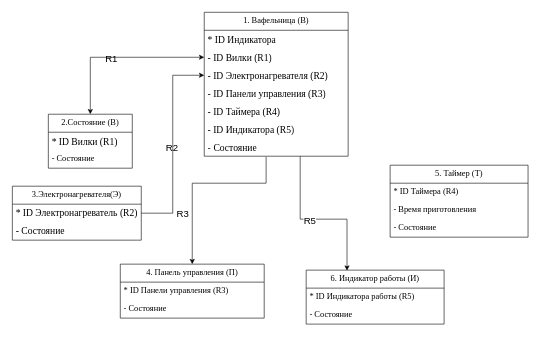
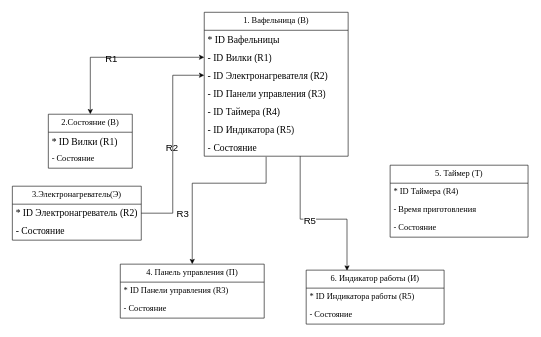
- <mxCell id="5" value="&lt;font style=&quot;font-size: 16px;&quot; face=&quot;Times New Roman&quot;&gt;* ID Индикатора&lt;/font&gt;" style="text;strokeColor=none;fillColor=none;align=left;verticalAlign=middle;spacingLeft=4;spacingRight=4;overflow=hidden;points=[[0,0.5],[1,0.5]];portConstraint=eastwest;rotatable=0;whiteSpace=wrap;html=1;labelBackgroundColor=none;" vertex="1" parent="4"><mxGeometry y="30" width="240" height="30" as="geometry" /></mxCell>
+ <mxCell id="5" value="&lt;font style=&quot;font-size: 16px;&quot; face=&quot;Times New Roman&quot;&gt;* ID Вафельницы&lt;/font&gt;" style="text;strokeColor=none;fillColor=none;align=left;verticalAlign=middle;spacingLeft=4;spacingRight=4;overflow=hidden;points=[[0,0.5],[1,0.5]];portConstraint=eastwest;rotatable=0;whiteSpace=wrap;html=1;labelBackgroundColor=none;" vertex="1" parent="4"><mxGeometry y="30" width="240" height="30" as="geometry" /></mxCell>
- <mxCell id="17" value="&lt;font style=&quot;font-size: 14px;&quot; face=&quot;Times New Roman&quot;&gt;3.Электронагревателя(Э)&lt;/font&gt;" style="swimlane;fontStyle=0;childLayout=stackLayout;horizontal=1;startSize=30;horizontalStack=0;resizeParent=1;resizeParentMax=0;resizeLast=0;collapsible=1;marginBottom=0;whiteSpace=wrap;html=1;labelBackgroundColor=none;" vertex="1" parent="1"><mxGeometry x="20" y="310" width="215" height="90" as="geometry" /></mxCell>
+ <mxCell id="17" value="&lt;font style=&quot;font-size: 14px;&quot; face=&quot;Times New Roman&quot;&gt;3.Электронагреватель(Э)&lt;/font&gt;" style="swimlane;fontStyle=0;childLayout=stackLayout;horizontal=1;startSize=30;horizontalStack=0;resizeParent=1;resizeParentMax=0;resizeLast=0;collapsible=1;marginBottom=0;whiteSpace=wrap;html=1;labelBackgroundColor=none;" vertex="1" parent="1"><mxGeometry x="20" y="310" width="215" height="90" as="geometry" /></mxCell>
